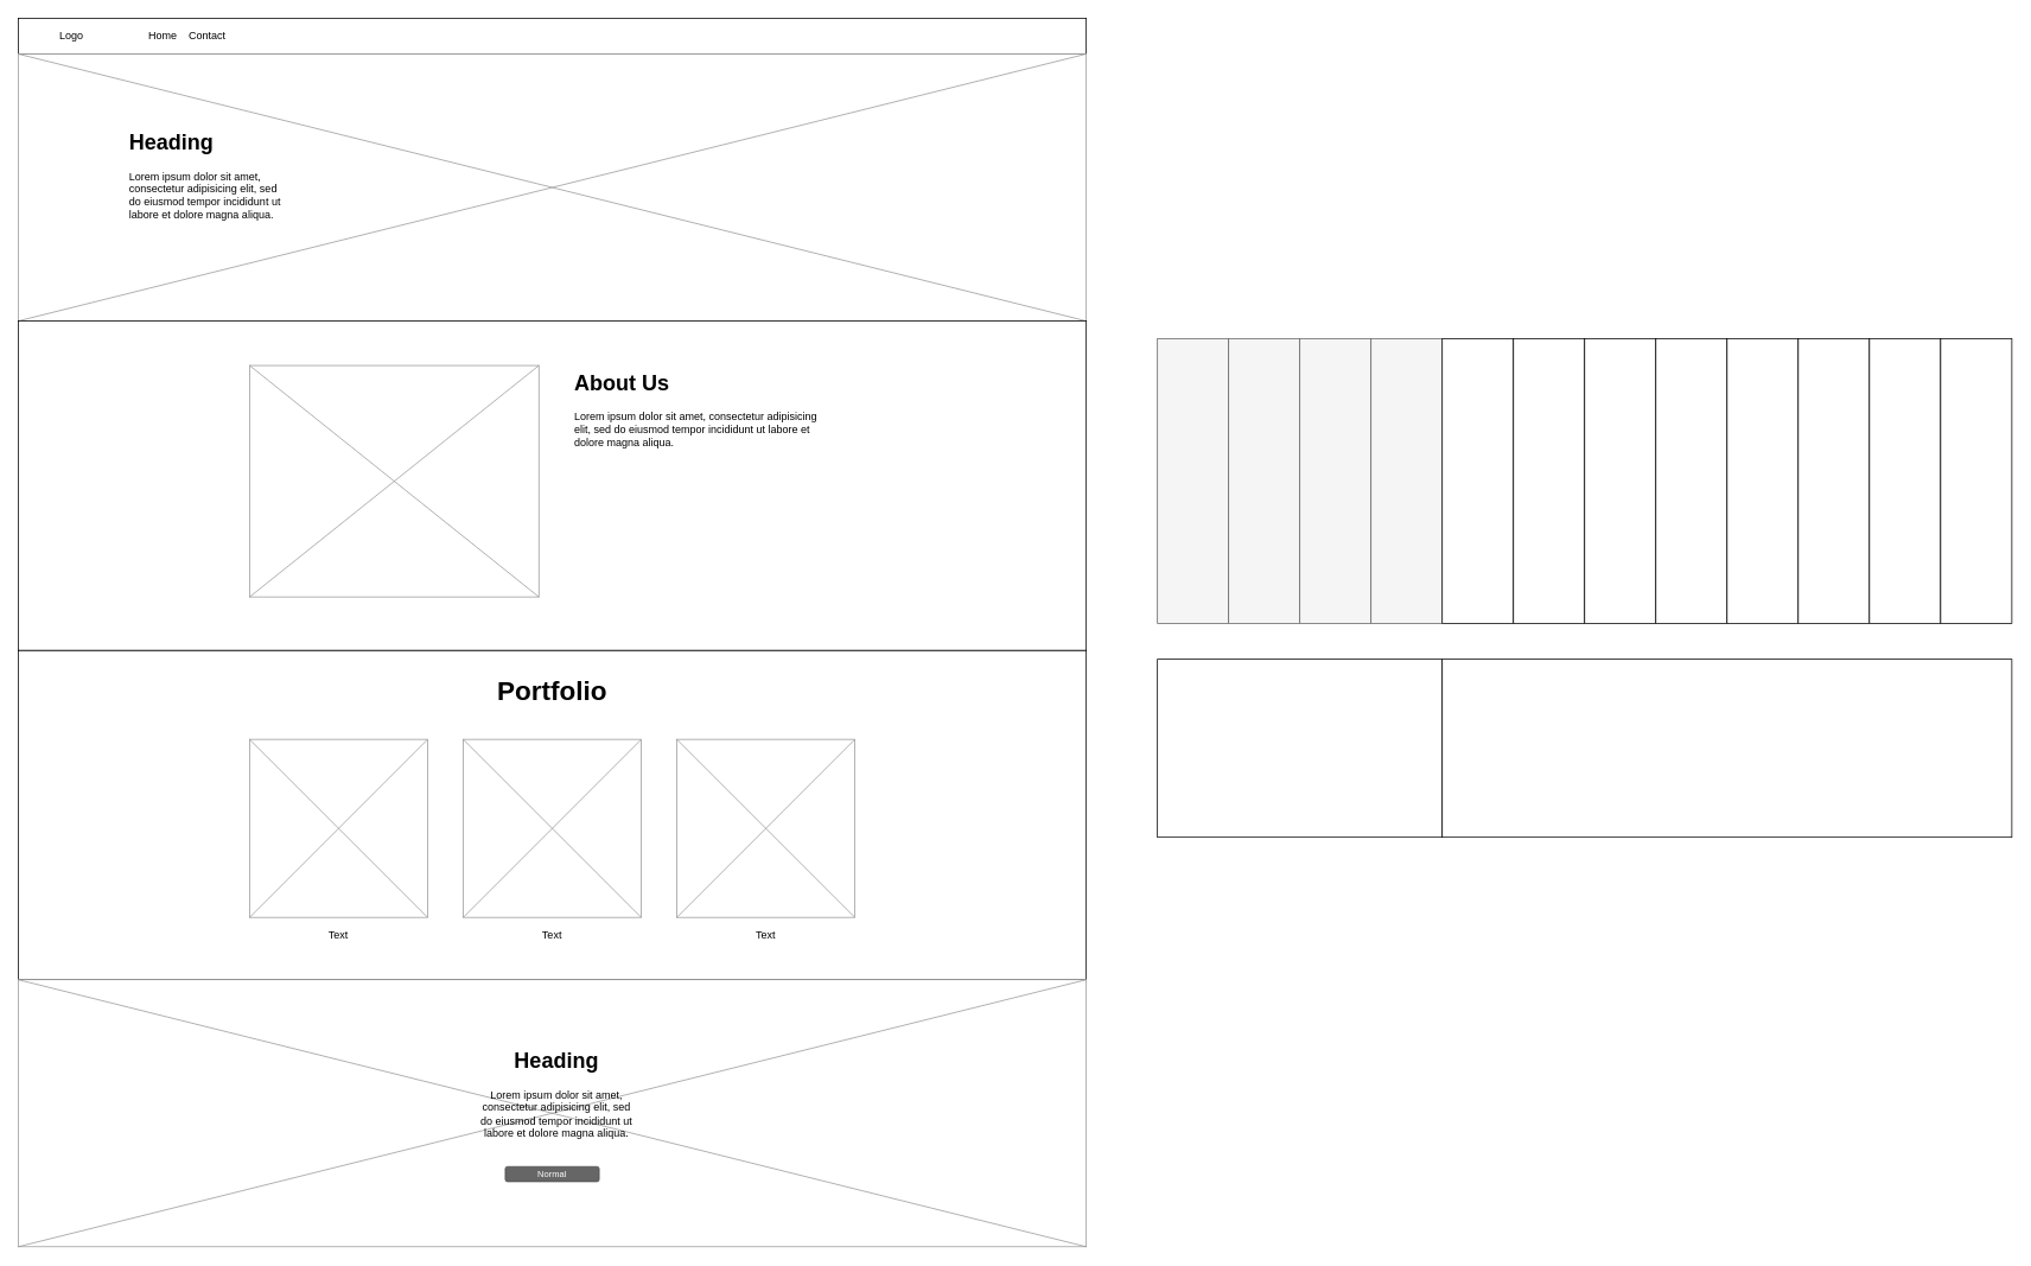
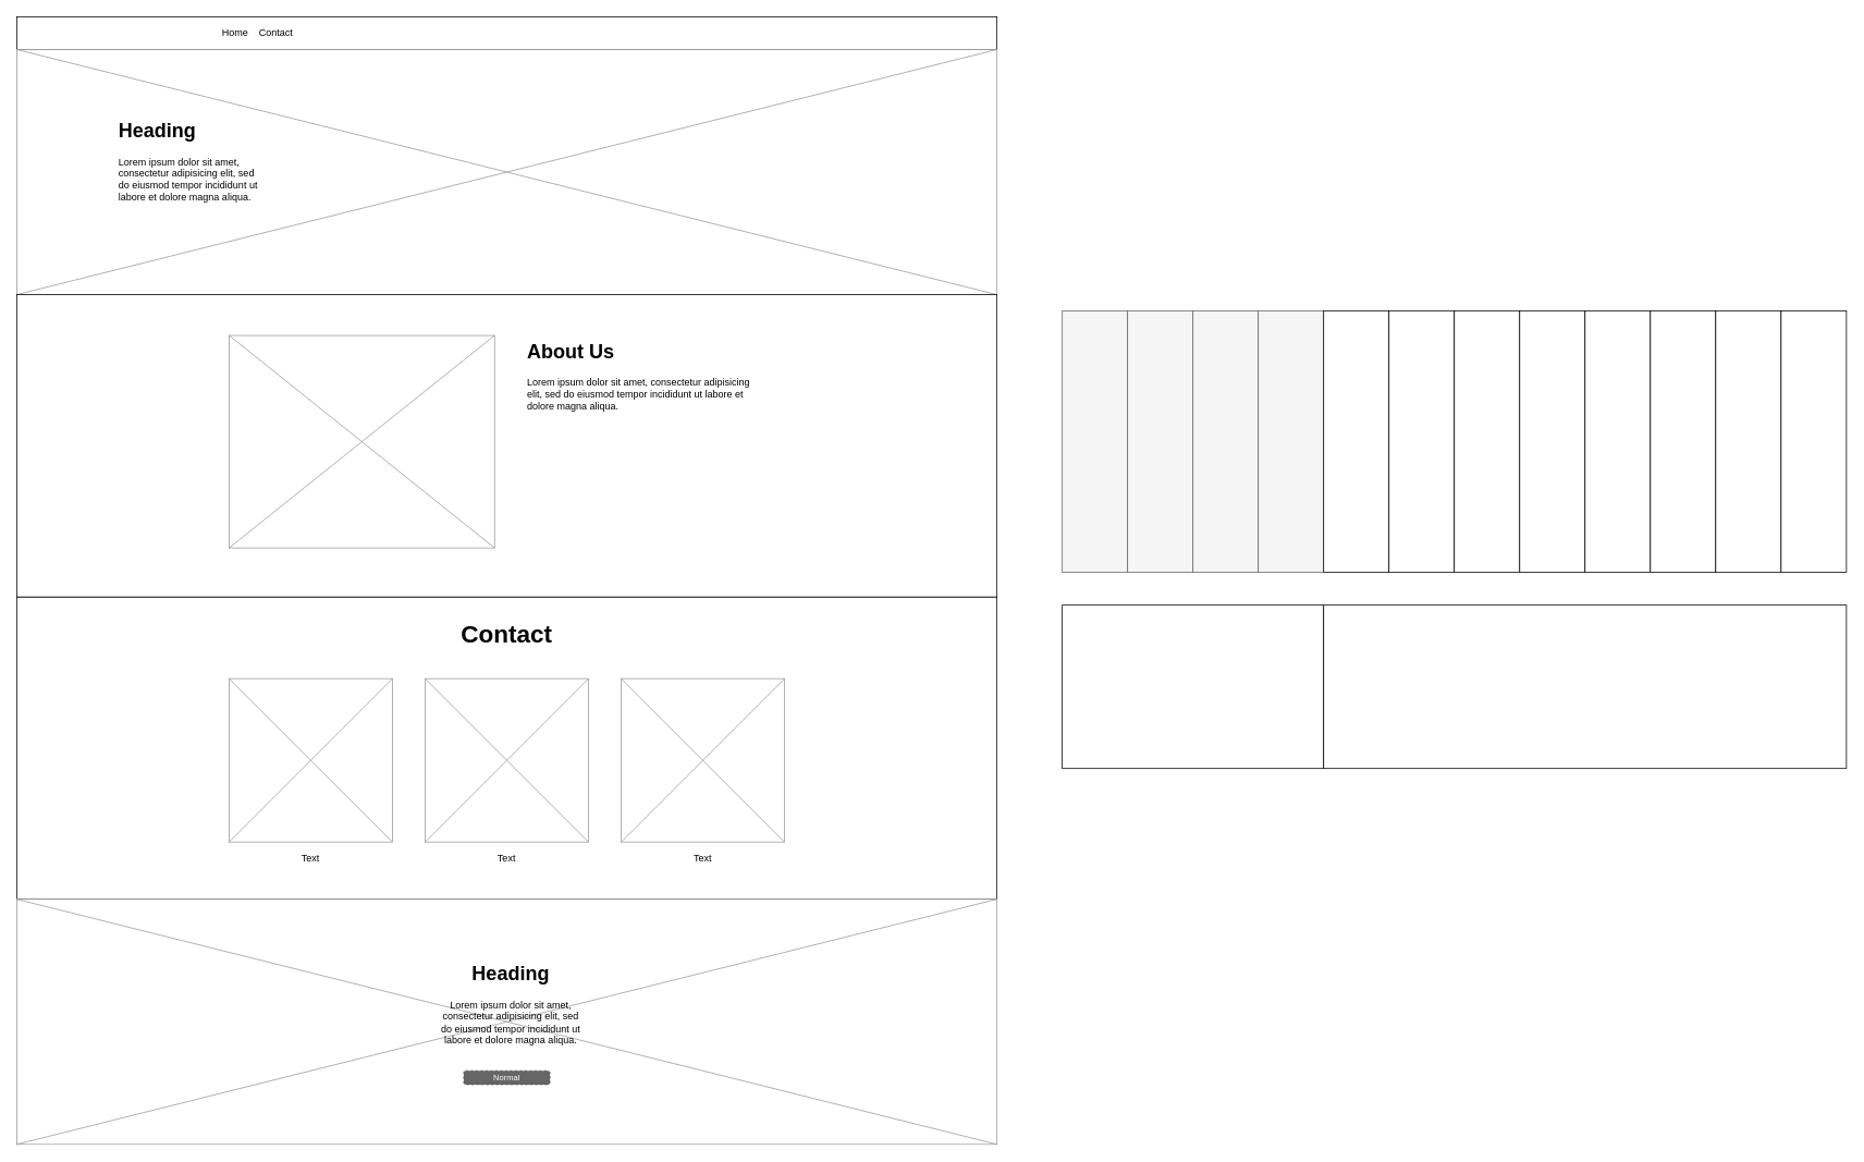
- <mxCell id="22" value="Logo" style="text;html=1;strokeColor=none;fillColor=none;align=center;verticalAlign=middle;whiteSpace=wrap;rounded=0;" vertex="1" parent="1"><mxGeometry x="60" y="30" width="40" height="20" as="geometry" /></mxCell>
- <mxCell id="21" value="Home&amp;nbsp; &amp;nbsp; Contact" style="text;html=1;strokeColor=none;fillColor=none;align=center;verticalAlign=middle;whiteSpace=wrap;rounded=0;" vertex="1" parent="1"><mxGeometry x="130" y="30" width="160" height="20" as="geometry" /></mxCell>
+ <mxCell id="21" value="Home&amp;nbsp; &amp;nbsp; Contact" style="text;html=1;strokeColor=none;fillColor=none;align=center;verticalAlign=middle;whiteSpace=wrap;rounded=0;" vertex="1" parent="1"><mxGeometry x="235" y="30" width="160" height="20" as="geometry" /></mxCell>
- <mxCell id="7" value="&lt;font style=&quot;font-size: 30px&quot;&gt;&lt;b&gt;Portfolio&lt;/b&gt;&lt;/font&gt;" style="text;html=1;strokeColor=none;fillColor=none;align=center;verticalAlign=middle;whiteSpace=wrap;rounded=0;" vertex="1" parent="1"><mxGeometry x="20" y="750" width="1200" height="50" as="geometry" /></mxCell>
+ <mxCell id="7" value="&lt;font style=&quot;font-size: 30px&quot;&gt;&lt;b&gt;Contact&lt;/b&gt;&lt;/font&gt;" style="text;html=1;strokeColor=none;fillColor=none;align=center;verticalAlign=middle;whiteSpace=wrap;rounded=0;" vertex="1" parent="1"><mxGeometry x="20" y="750" width="1200" height="50" as="geometry" /></mxCell>
- <mxCell id="20" value="Normal" style="rounded=1;html=1;shadow=0;dashed=0;whiteSpace=wrap;fontSize=10;fillColor=#666666;align=center;strokeColor=#4D4D4D;fontColor=#ffffff;" vertex="1" parent="1"><mxGeometry x="567.25" y="1310" width="105.5" height="16.88" as="geometry" /></mxCell>
+ <mxCell id="20" value="Normal" style="rounded=1;html=1;shadow=0;dashed=1;whiteSpace=wrap;fontSize=10;fillColor=#666666;align=center;strokeColor=#4D4D4D;fontColor=#ffffff;" vertex="1" parent="1"><mxGeometry x="567.25" y="1310" width="105.5" height="16.88" as="geometry" /></mxCell>
